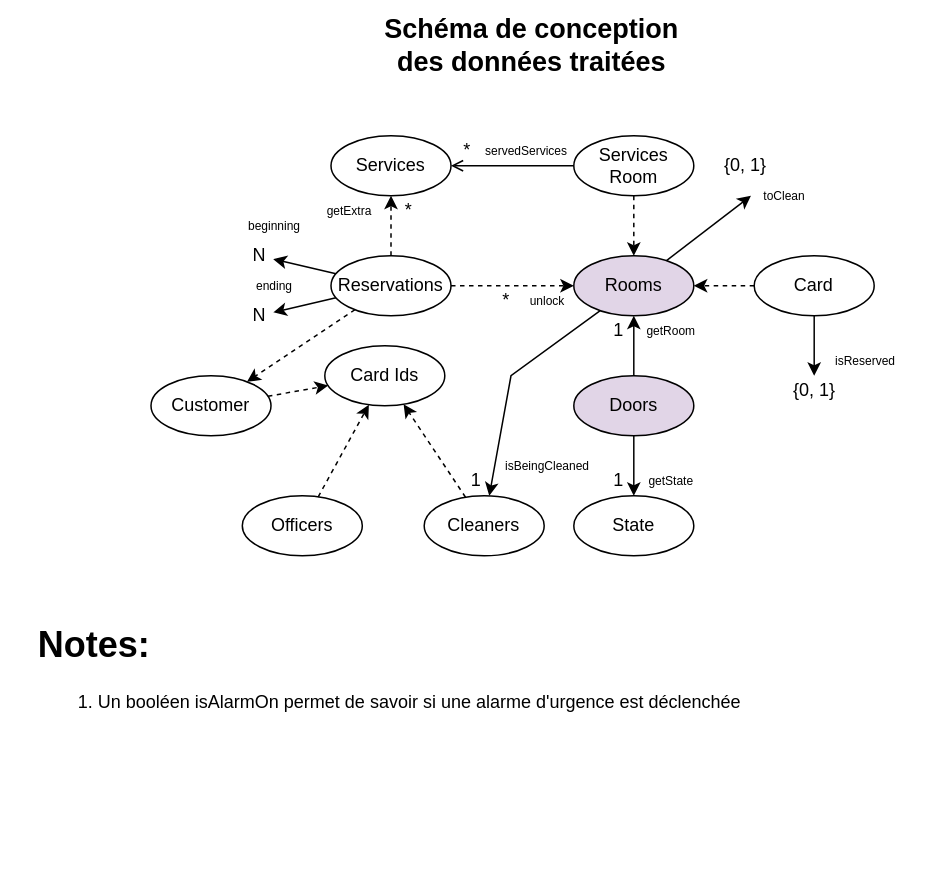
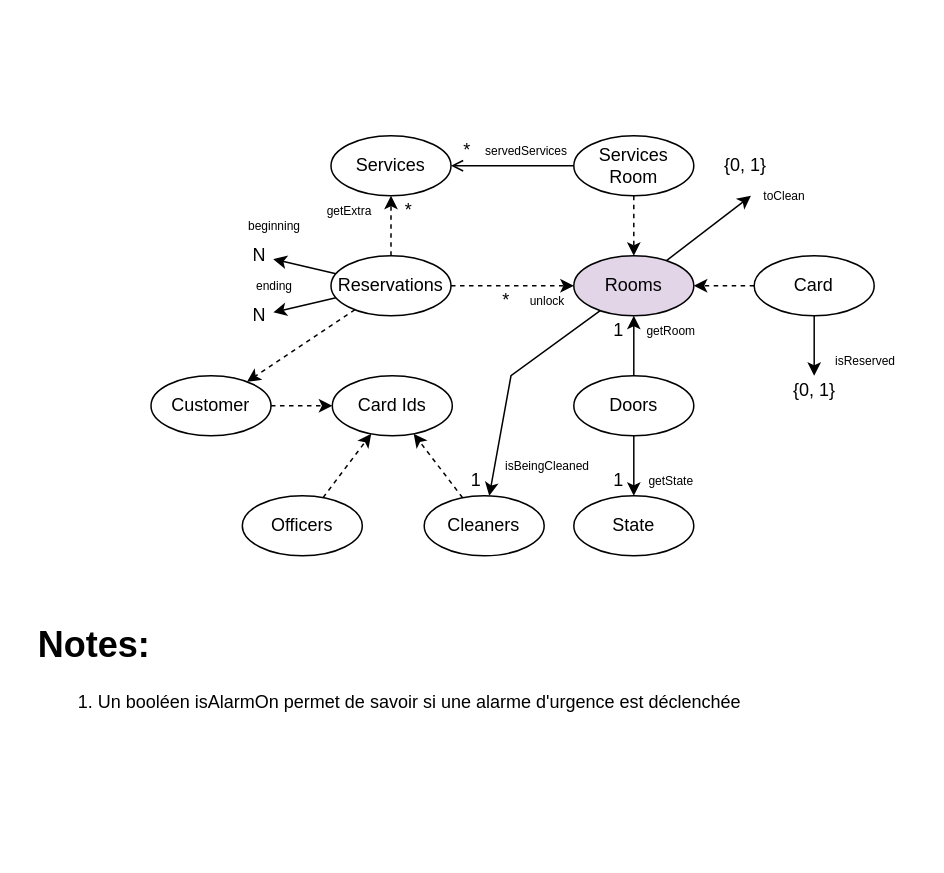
- <mxCell id="2" value="Schéma de conception des données traitées" style="text;html=1;strokeColor=none;fillColor=none;align=center;verticalAlign=middle;whiteSpace=wrap;rounded=0;fontSize=18;fontStyle=1" parent="1" vertex="1"><mxGeometry x="244" y="20" width="220" height="20" as="geometry" /></mxCell>
- <mxCell id="7" value="Card Ids" style="ellipse;whiteSpace=wrap;html=1;" parent="1" vertex="1"><mxGeometry x="215.87" y="230" width="80" height="40" as="geometry" /></mxCell>
+ <mxCell id="7" value="Card Ids" style="ellipse;whiteSpace=wrap;html=1;" parent="1" vertex="1"><mxGeometry x="220.87" y="250" width="80" height="40" as="geometry" /></mxCell>
- <mxCell id="24" value="&lt;span style=&quot;text-align: left&quot;&gt;Doors&lt;/span&gt;" style="ellipse;whiteSpace=wrap;html=1;fillColor=#e1d5e7;" parent="1" vertex="1"><mxGeometry x="381.87" y="250" width="80" height="40" as="geometry" /></mxCell>
+ <mxCell id="24" value="&lt;span style=&quot;text-align: left&quot;&gt;Doors&lt;/span&gt;" style="ellipse;whiteSpace=wrap;html=1;" parent="1" vertex="1"><mxGeometry x="381.87" y="250" width="80" height="40" as="geometry" /></mxCell>
